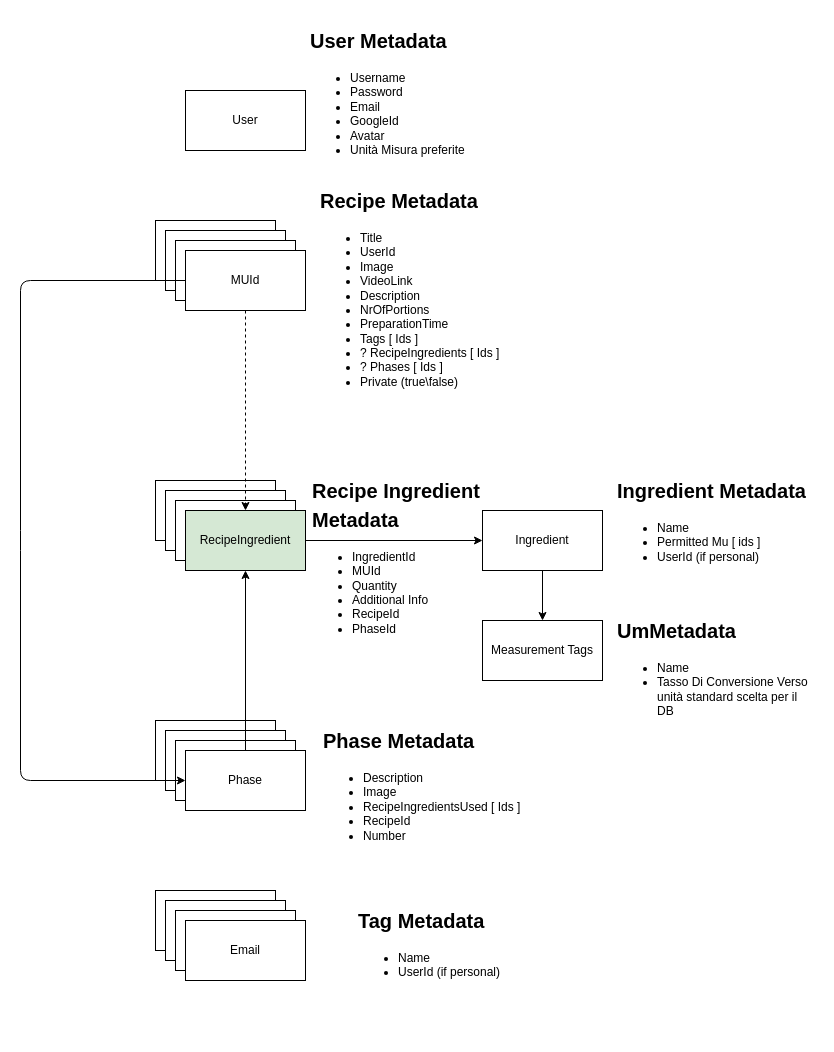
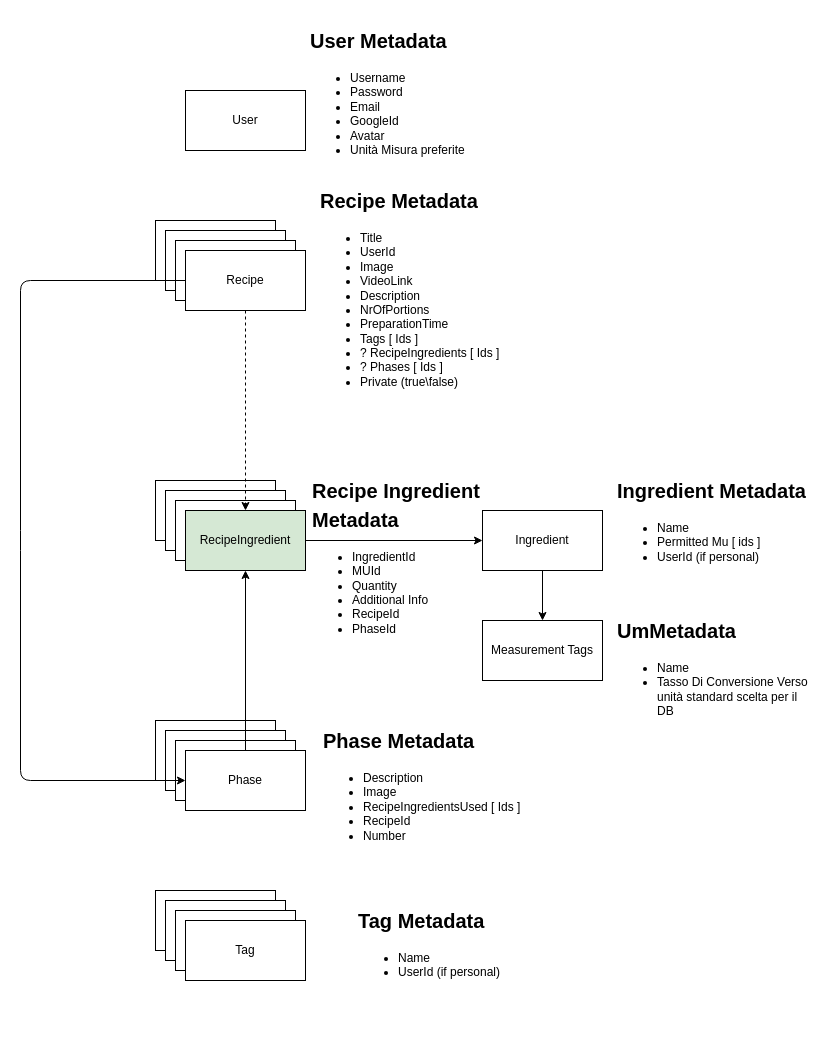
- <mxCell id="7" value="MUId" style="rounded=0;whiteSpace=wrap;html=1;" parent="1" vertex="1"><mxGeometry x="185" y="250" width="120" height="60" as="geometry" /></mxCell>
+ <mxCell id="7" value="Recipe" style="rounded=0;whiteSpace=wrap;html=1;" parent="1" vertex="1"><mxGeometry x="185" y="250" width="120" height="60" as="geometry" /></mxCell>
- <mxCell id="27" value="Email" style="rounded=0;whiteSpace=wrap;html=1;" parent="1" vertex="1"><mxGeometry x="185" y="920" width="120" height="60" as="geometry" /></mxCell>
+ <mxCell id="27" value="Tag" style="rounded=0;whiteSpace=wrap;html=1;" parent="1" vertex="1"><mxGeometry x="185" y="920" width="120" height="60" as="geometry" /></mxCell>
